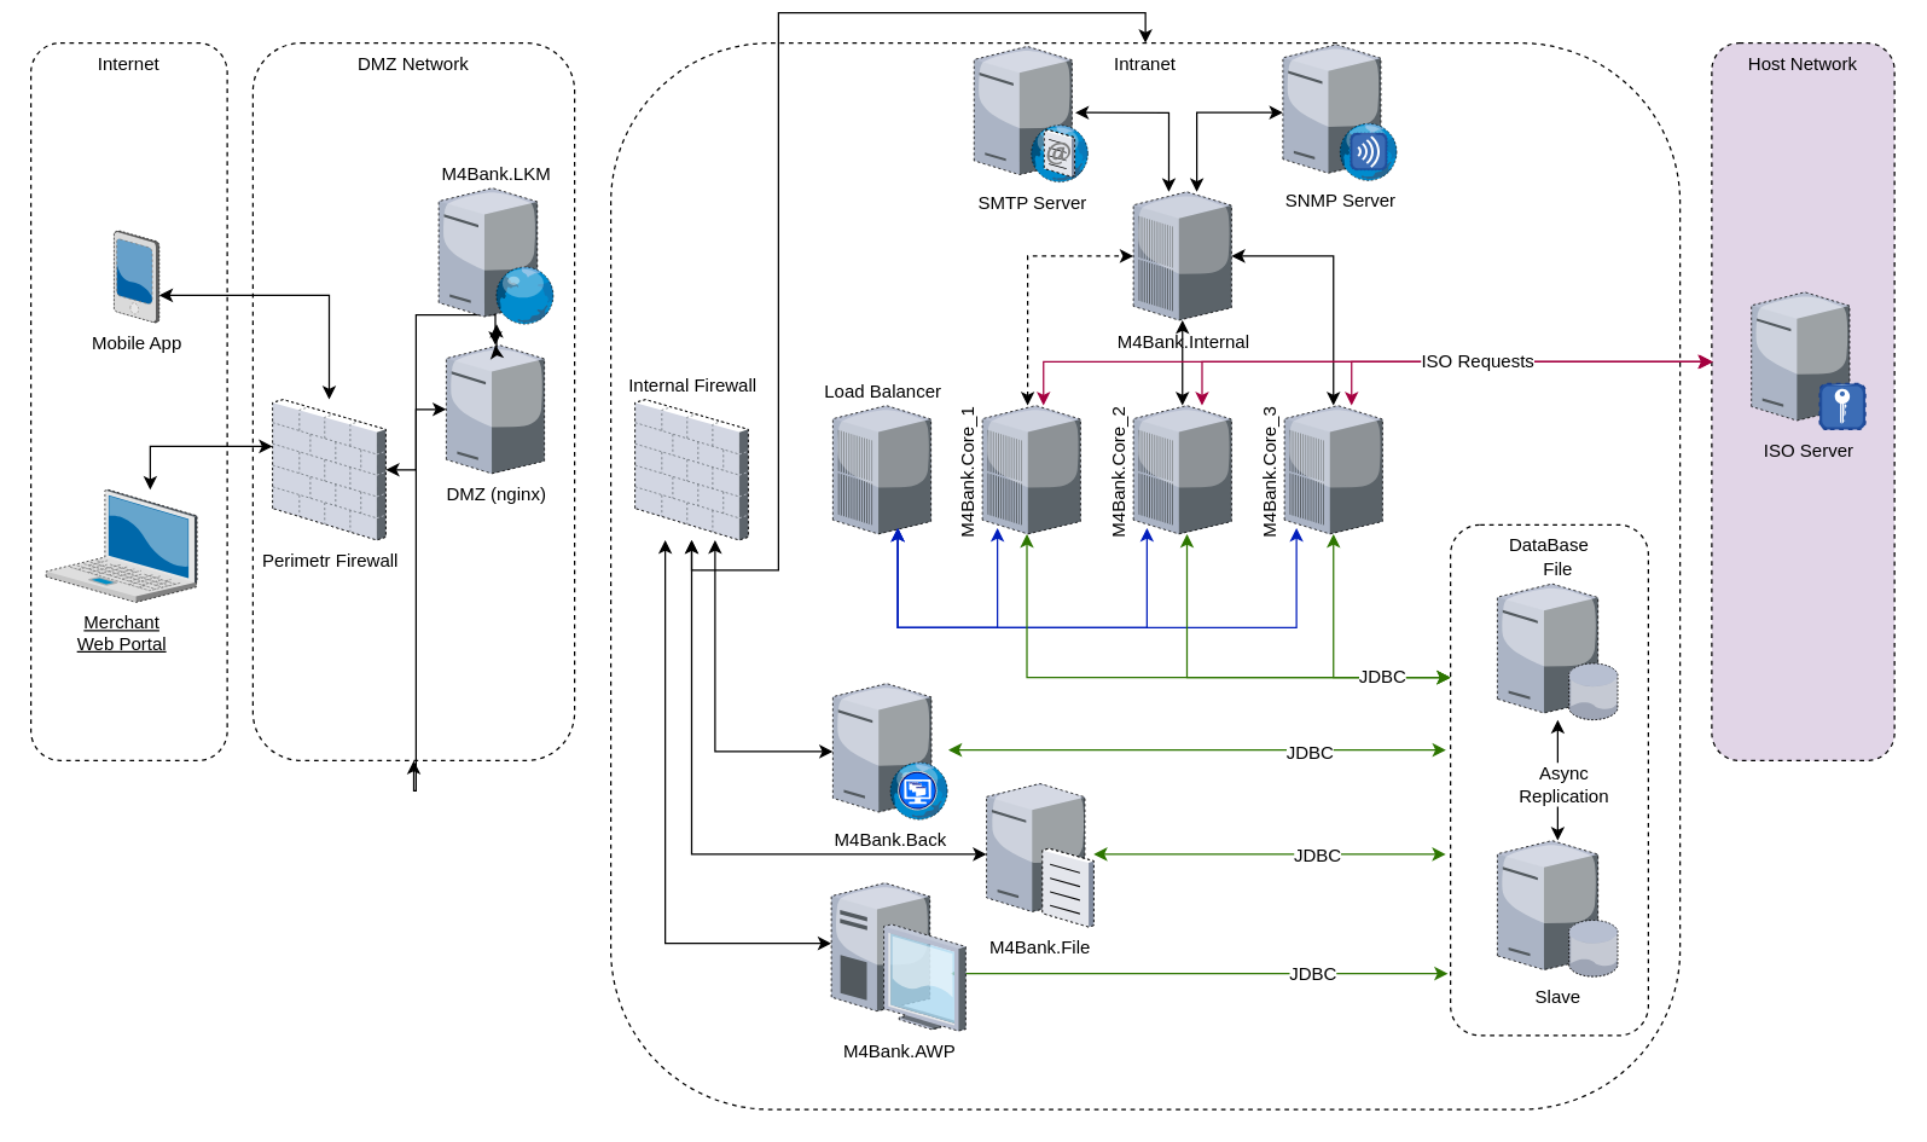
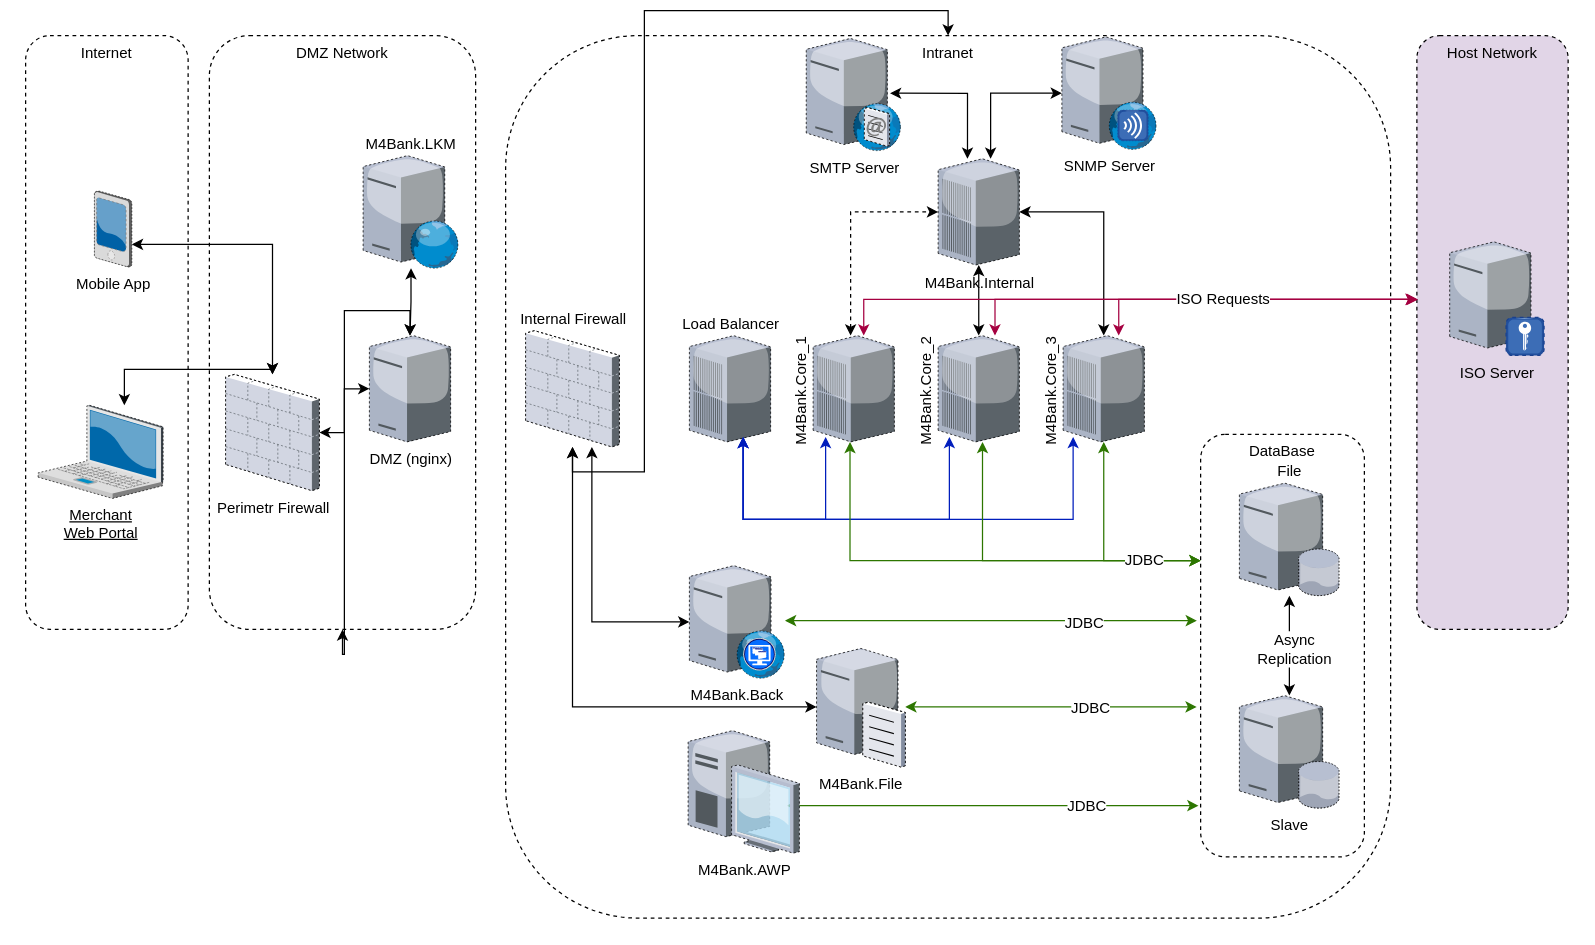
- <mxCell id="13" value="DMZ (nginx)" style="verticalLabelPosition=bottom;aspect=fixed;html=1;verticalAlign=top;strokeColor=none;align=center;outlineConnect=0;shape=mxgraph.citrix.license_server;dashed=1;" vertex="1" parent="1"><mxGeometry x="295" y="220" width="65" height="85" as="geometry" /></mxCell>
+ <mxCell id="13" value="DMZ (nginx)" style="verticalLabelPosition=bottom;aspect=fixed;html=1;verticalAlign=top;strokeColor=none;align=center;outlineConnect=0;shape=mxgraph.citrix.license_server;dashed=1;" vertex="1" parent="1"><mxGeometry x="295" y="260" width="65" height="85" as="geometry" /></mxCell>
- <mxCell id="7" value="Perimetr Firewall" style="verticalLabelPosition=bottom;aspect=fixed;html=1;verticalAlign=top;strokeColor=none;align=center;outlineConnect=0;shape=mxgraph.citrix.firewall;dashed=1;" vertex="1" parent="1"><mxGeometry x="180" y="256" width="75" height="93" as="geometry" /></mxCell>
+ <mxCell id="7" value="Perimetr Firewall" style="verticalLabelPosition=bottom;aspect=fixed;html=1;verticalAlign=top;strokeColor=none;align=center;outlineConnect=0;shape=mxgraph.citrix.firewall;dashed=1;" vertex="1" parent="1"><mxGeometry x="180" y="291" width="75" height="93" as="geometry" /></mxCell>
- <mxCell id="17" value="" style="edgeStyle=elbowEdgeStyle;rounded=0;orthogonalLoop=1;jettySize=auto;elbow=vertical;html=1;startArrow=classic;startFill=1;" edge="1" parent="1" source="18" target="55"><mxGeometry relative="1" as="geometry"><mxPoint x="457.5" y="429" as="targetPoint" /><Array as="points"><mxPoint x="440" y="616" /><mxPoint x="528" y="625" /></Array></mxGeometry></mxCell>
